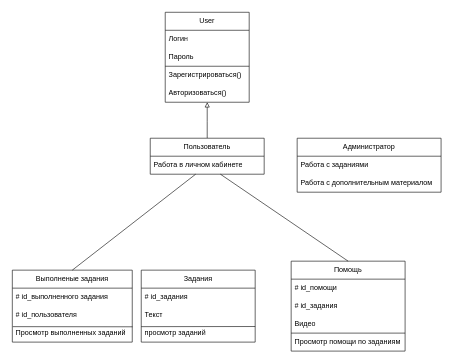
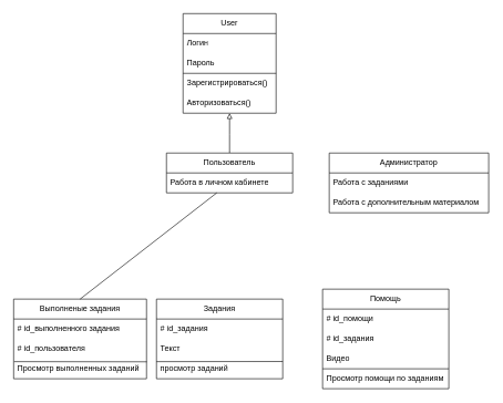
- <mxCell id="34" value="" style="endArrow=none;html=1;rounded=0;entryX=0.5;entryY=0;entryDx=0;entryDy=0;" edge="1" parent="1" source="10" target="21"><mxGeometry width="50" height="50" relative="1" as="geometry"><mxPoint x="345" y="360" as="sourcePoint" /><mxPoint x="395" y="310" as="targetPoint" /></mxGeometry></mxCell>
